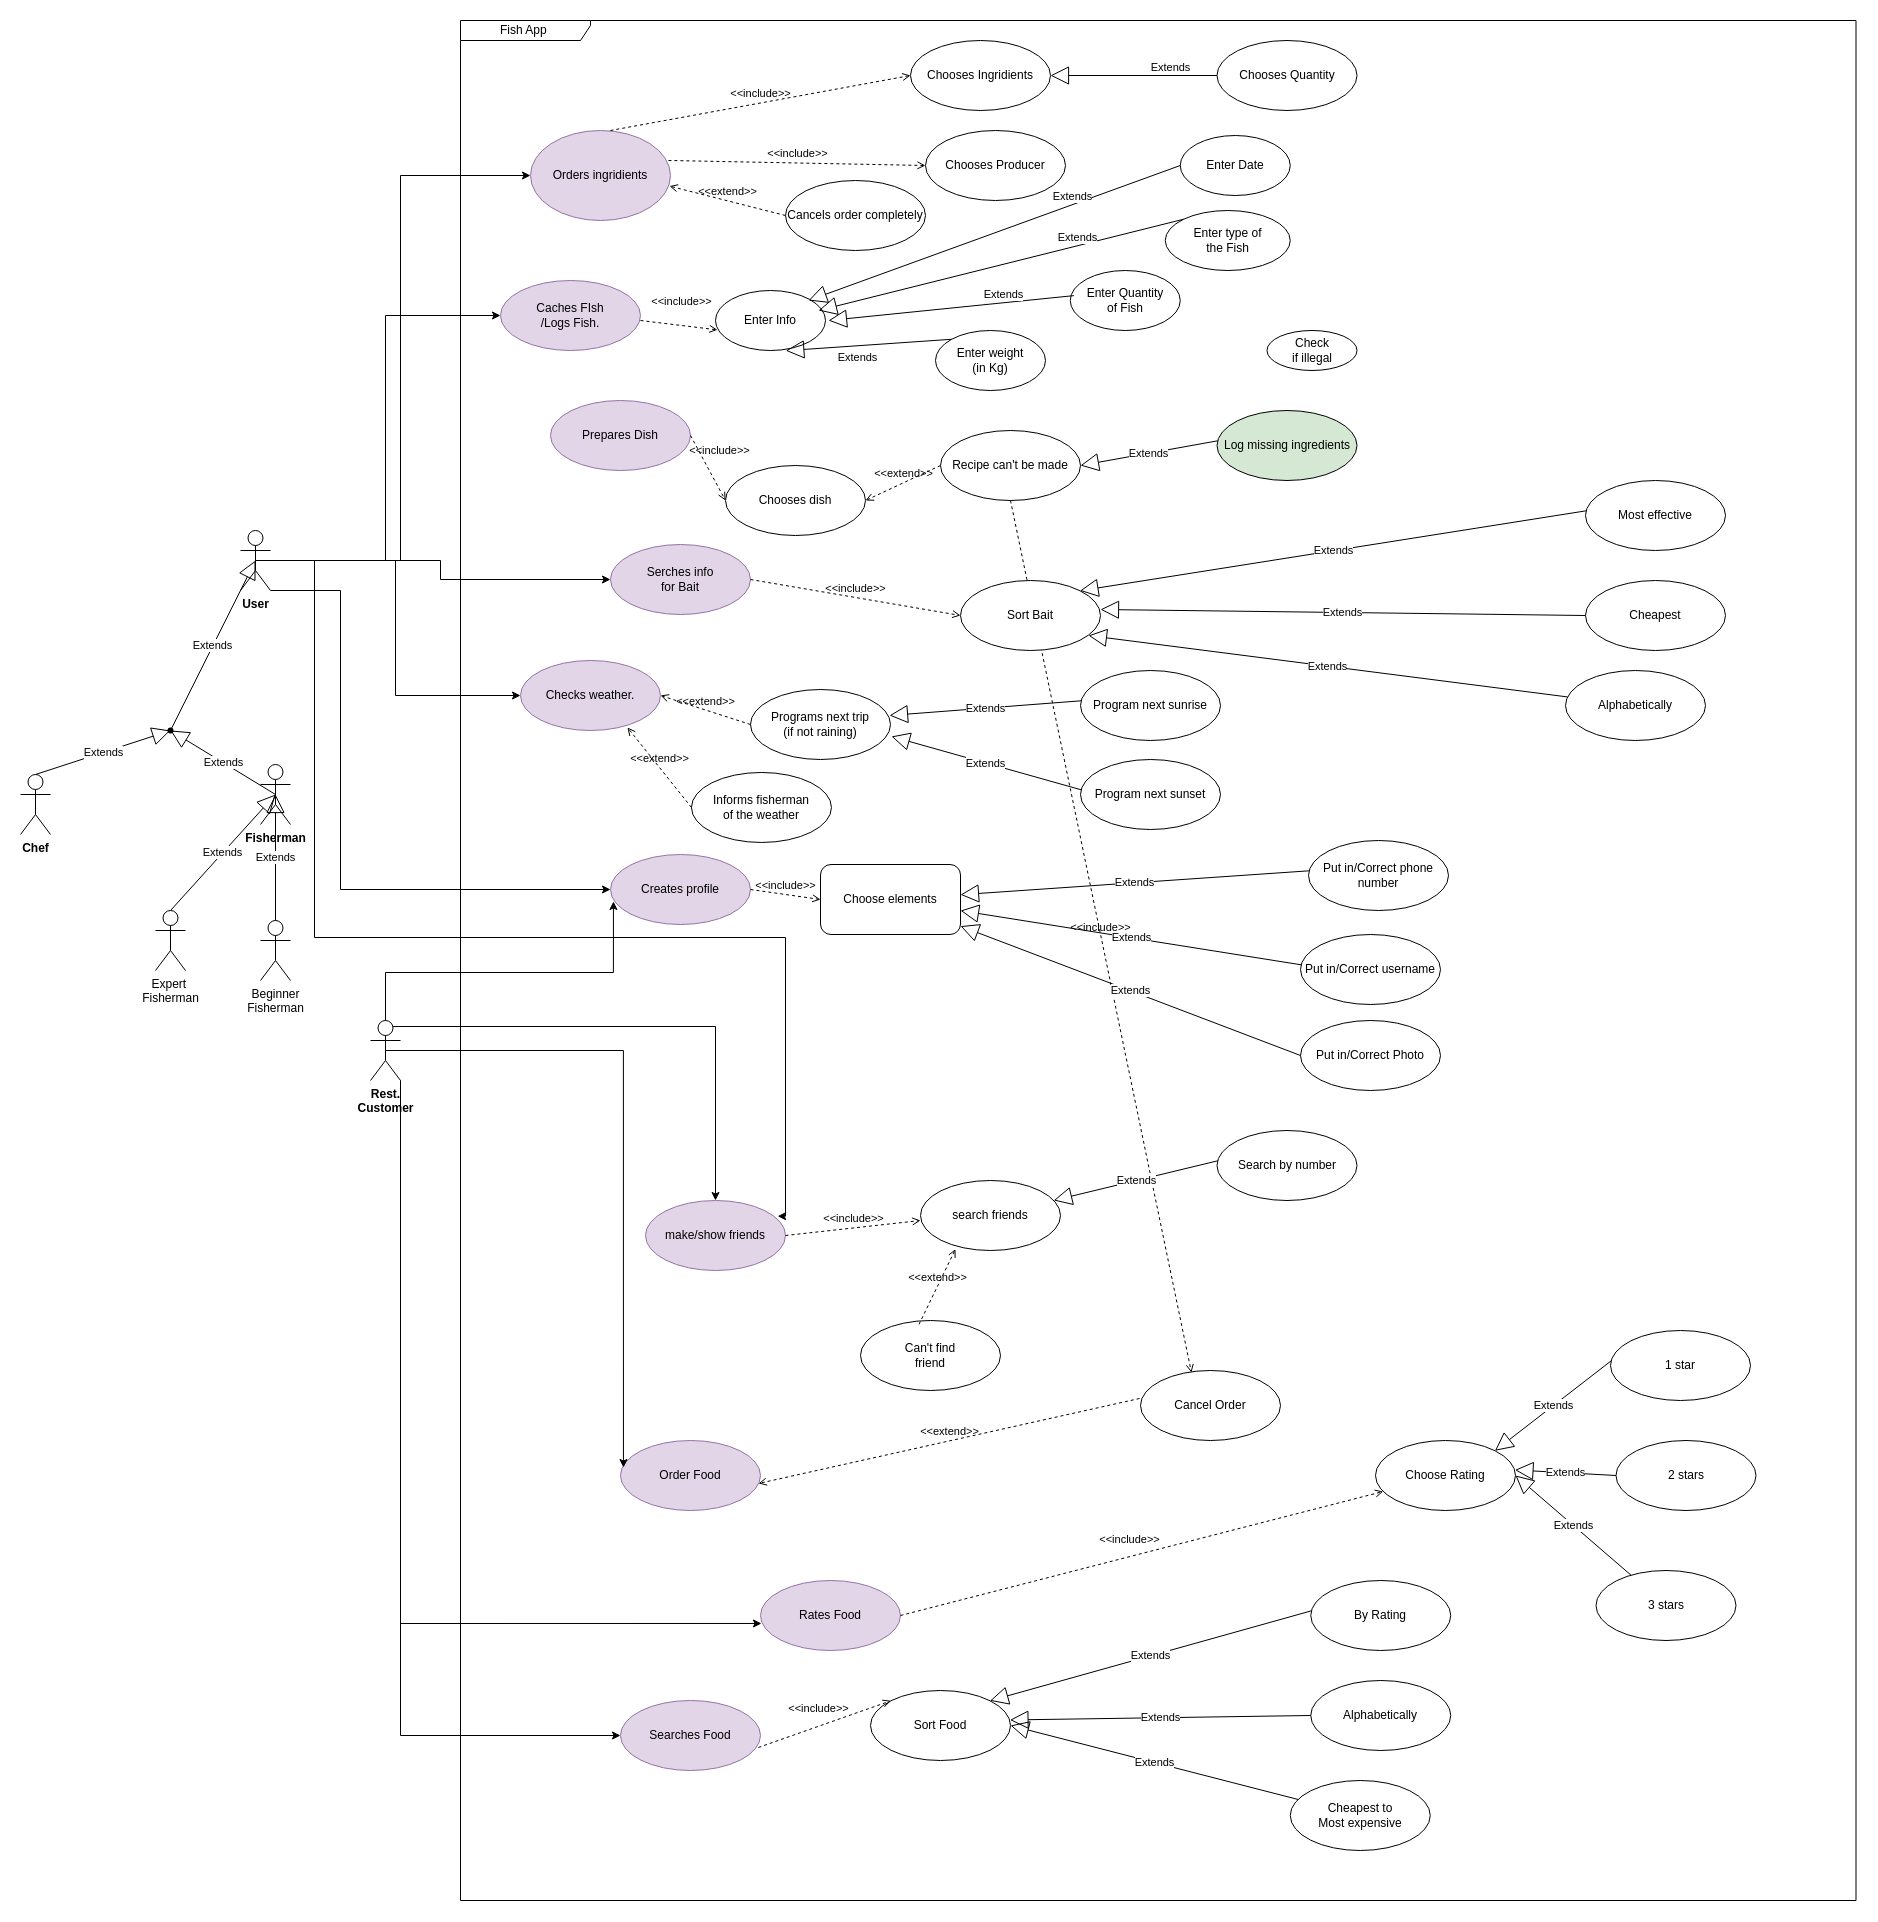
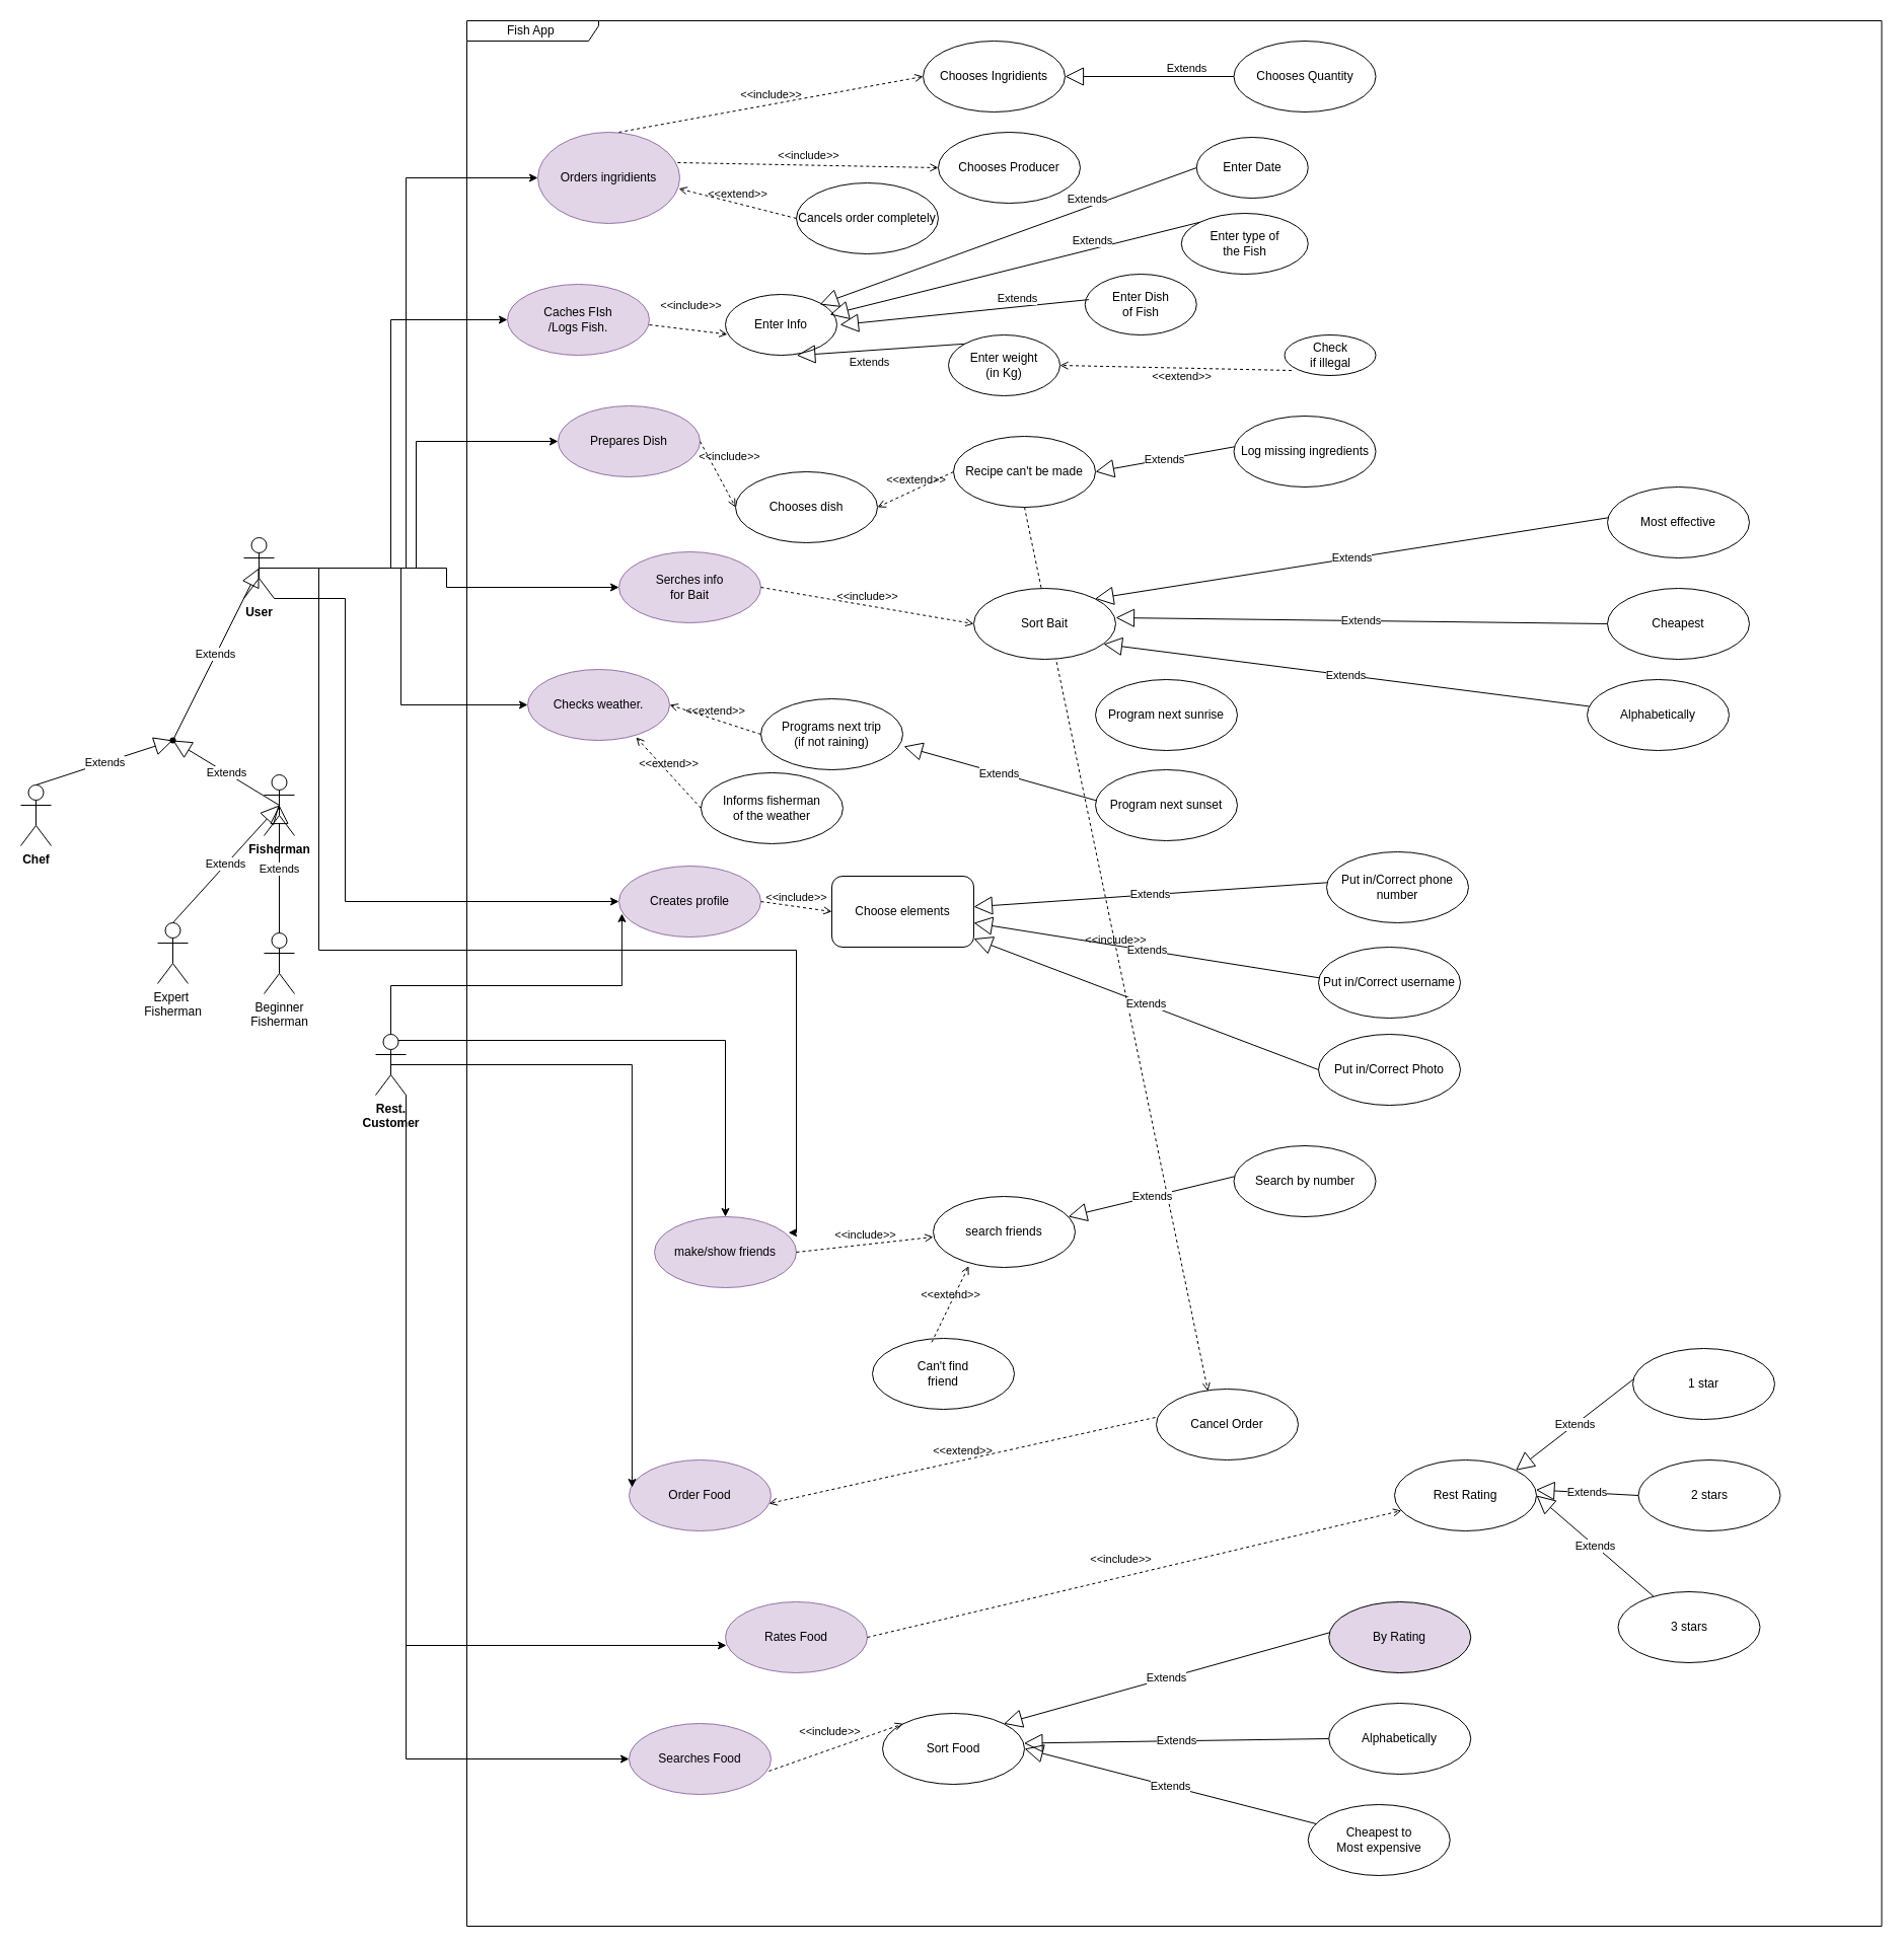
- <mxCell id="100" value="Enter Quantity &lt;br&gt;of Fish" style="ellipse;whiteSpace=wrap;html=1;" parent="1" vertex="1"><mxGeometry x="1069.75" y="270" width="110" height="60" as="geometry" /></mxCell>
+ <mxCell id="100" value="Enter Dish &lt;br&gt;of Fish" style="ellipse;whiteSpace=wrap;html=1;" parent="1" vertex="1"><mxGeometry x="1069.75" y="270" width="110" height="60" as="geometry" /></mxCell>
+ <mxCell id="109" value="&amp;lt;&amp;lt;extend&amp;gt;&amp;gt;" style="html=1;verticalAlign=bottom;labelBackgroundColor=none;endArrow=open;endFill=0;dashed=1;rounded=0;entryX=1;entryY=0.5;entryDx=0;entryDy=0;exitX=0.078;exitY=0.875;exitDx=0;exitDy=0;exitPerimeter=0;" parent="1" source="102" target="101" edge="1"><mxGeometry x="-0.056" y="17" width="160" relative="1" as="geometry"><mxPoint x="1015" y="370" as="sourcePoint" /><mxPoint x="945" y="390" as="targetPoint" /><mxPoint as="offset" /></mxGeometry></mxCell>
+ <mxCell id="7" style="edgeStyle=orthogonalEdgeStyle;rounded=0;orthogonalLoop=1;jettySize=auto;html=1;entryX=0;entryY=0.5;entryDx=0;entryDy=0;exitX=0.5;exitY=0.5;exitDx=0;exitDy=0;exitPerimeter=0;" parent="1" source="5" target="11" edge="1"><mxGeometry relative="1" as="geometry"><mxPoint x="330" y="820" as="sourcePoint" /></mxGeometry></mxCell>
- <mxCell id="45" value="Log missing ingredients " style="ellipse;whiteSpace=wrap;html=1;fillColor=#d5e8d4;" parent="1" vertex="1"><mxGeometry x="1216.5" y="410" width="140" height="70" as="geometry" /></mxCell>
+ <mxCell id="45" value="Log missing ingredients " style="ellipse;whiteSpace=wrap;html=1;" parent="1" vertex="1"><mxGeometry x="1216.5" y="410" width="140" height="70" as="geometry" /></mxCell>
- <mxCell id="76" value="Extends" style="endArrow=block;endSize=16;endFill=0;html=1;rounded=0;exitX=0.005;exitY=0.433;exitDx=0;exitDy=0;exitPerimeter=0;entryX=0.993;entryY=0.371;entryDx=0;entryDy=0;entryPerimeter=0;" parent="1" source="75" target="71" edge="1"><mxGeometry width="160" relative="1" as="geometry"><mxPoint x="739.75" y="690" as="sourcePoint" /><mxPoint x="901" y="703" as="targetPoint" /></mxGeometry></mxCell>
- <mxCell id="77" value="&lt;div&gt;Informs fisherman&lt;/div&gt;&lt;div&gt;of the weather&lt;/div&gt;" style="ellipse;whiteSpace=wrap;html=1;" parent="1" vertex="1"><mxGeometry x="690.96" y="771.97" width="140" height="70" as="geometry" /></mxCell>
+ <mxCell id="77" value="&lt;div&gt;Informs fisherman&lt;/div&gt;&lt;div&gt;of the weather&lt;/div&gt;" style="ellipse;whiteSpace=wrap;html=1;" parent="1" vertex="1"><mxGeometry x="690.96" y="761.97" width="140" height="70" as="geometry" /></mxCell>
- <mxCell id="37" value="Choose Rating" style="ellipse;whiteSpace=wrap;html=1;" parent="1" vertex="1"><mxGeometry x="1375" y="1440" width="140" height="70" as="geometry" /></mxCell>
+ <mxCell id="37" value="Rest Rating" style="ellipse;whiteSpace=wrap;html=1;" parent="1" vertex="1"><mxGeometry x="1375" y="1440" width="140" height="70" as="geometry" /></mxCell>
- <mxCell id="14" value="Rates Food" style="ellipse;whiteSpace=wrap;html=1;fillColor=#e1d5e7;strokeColor=#9673a6;" parent="1" vertex="1"><mxGeometry x="760" y="1580" width="140" height="70" as="geometry" /></mxCell>
+ <mxCell id="14" value="Rates Food" style="ellipse;whiteSpace=wrap;html=1;fillColor=#e1d5e7;strokeColor=#9673a6;" parent="1" vertex="1"><mxGeometry x="715" y="1580" width="140" height="70" as="geometry" /></mxCell>
- <mxCell id="19" value="By Rating" style="ellipse;whiteSpace=wrap;html=1;" parent="1" vertex="1"><mxGeometry x="1310.25" y="1580" width="140" height="70" as="geometry" /></mxCell>
+ <mxCell id="19" value="By Rating" style="ellipse;whiteSpace=wrap;html=1;fillColor=#e1d5e7;" parent="1" vertex="1"><mxGeometry x="1310.25" y="1580" width="140" height="70" as="geometry" /></mxCell>
